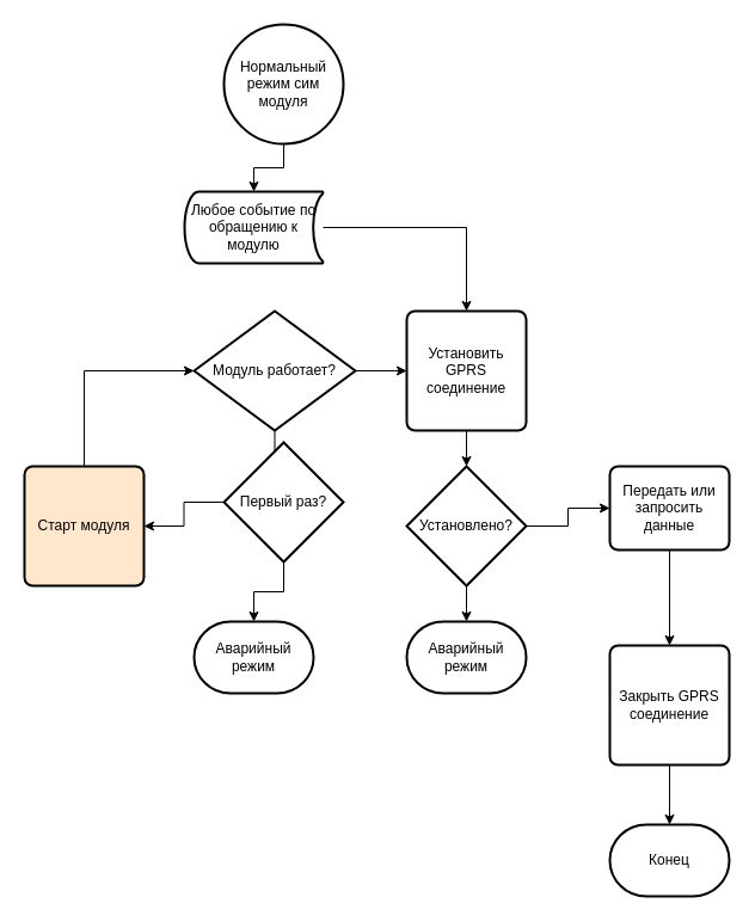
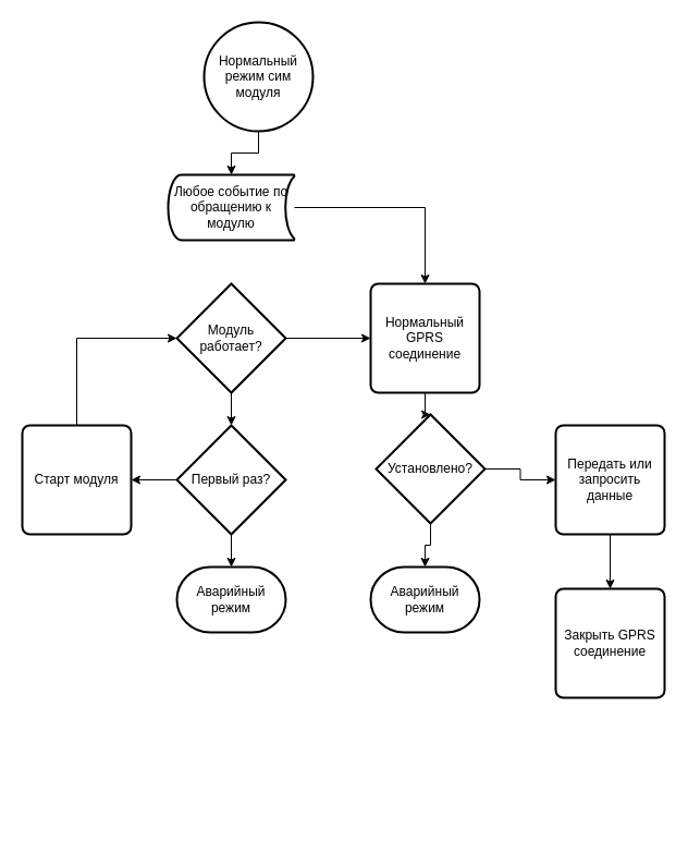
- <mxCell id="6" value="Модуль работает?" style="strokeWidth=2;html=1;shape=mxgraph.flowchart.decision;whiteSpace=wrap;" vertex="1" parent="1"><mxGeometry x="162" y="260" width="135" height="100" as="geometry" /></mxCell>
+ <mxCell id="6" value="Модуль работает?" style="strokeWidth=2;html=1;shape=mxgraph.flowchart.decision;whiteSpace=wrap;" vertex="1" parent="1"><mxGeometry x="162" y="260" width="100" height="100" as="geometry" /></mxCell>
- <mxCell id="16" value="Установить GPRS соединение" style="rounded=1;whiteSpace=wrap;html=1;absoluteArcSize=1;arcSize=14;strokeWidth=2;" vertex="1" parent="1"><mxGeometry x="340" y="260" width="100" height="100" as="geometry" /></mxCell>
+ <mxCell id="16" value="Нормальный GPRS соединение" style="rounded=1;whiteSpace=wrap;html=1;absoluteArcSize=1;arcSize=14;strokeWidth=2;" vertex="1" parent="1"><mxGeometry x="340" y="260" width="100" height="100" as="geometry" /></mxCell>
- <mxCell id="11" value="Первый раз?" style="strokeWidth=2;html=1;shape=mxgraph.flowchart.decision;whiteSpace=wrap;" vertex="1" parent="1"><mxGeometry x="187" y="370" width="100" height="100" as="geometry" /></mxCell>
+ <mxCell id="11" value="Первый раз?" style="strokeWidth=2;html=1;shape=mxgraph.flowchart.decision;whiteSpace=wrap;" vertex="1" parent="1"><mxGeometry x="162" y="390" width="100" height="100" as="geometry" /></mxCell>
- <mxCell id="22" value="Передать или запросить данные" style="rounded=1;whiteSpace=wrap;html=1;absoluteArcSize=1;arcSize=14;strokeWidth=2;" vertex="1" parent="1"><mxGeometry x="510" y="390" width="100" height="70" as="geometry" /></mxCell>
+ <mxCell id="22" value="Передать или запросить данные" style="rounded=1;whiteSpace=wrap;html=1;absoluteArcSize=1;arcSize=14;strokeWidth=2;" vertex="1" parent="1"><mxGeometry x="510" y="390" width="100" height="100" as="geometry" /></mxCell>
- <mxCell id="13" value="Старт модуля" style="rounded=1;whiteSpace=wrap;html=1;absoluteArcSize=1;arcSize=14;strokeWidth=2;fillColor=#ffe6cc;" vertex="1" parent="1"><mxGeometry x="20" y="390" width="100" height="100" as="geometry" /></mxCell>
+ <mxCell id="13" value="Старт модуля" style="rounded=1;whiteSpace=wrap;html=1;absoluteArcSize=1;arcSize=14;strokeWidth=2;" vertex="1" parent="1"><mxGeometry x="20" y="390" width="100" height="100" as="geometry" /></mxCell>
- <mxCell id="19" value="Установлено?" style="strokeWidth=2;html=1;shape=mxgraph.flowchart.decision;whiteSpace=wrap;" vertex="1" parent="1"><mxGeometry x="340" y="390" width="100" height="100" as="geometry" /></mxCell>
+ <mxCell id="19" value="Установлено?" style="strokeWidth=2;html=1;shape=mxgraph.flowchart.decision;whiteSpace=wrap;" vertex="1" parent="1"><mxGeometry x="345" y="380" width="100" height="100" as="geometry" /></mxCell>
- <mxCell id="24" style="edgeStyle=orthogonalEdgeStyle;rounded=0;orthogonalLoop=1;jettySize=auto;html=1;entryX=0.5;entryY=0;entryDx=0;entryDy=0;entryPerimeter=0;" edge="1" parent="1" source="25" target="23"><mxGeometry relative="1" as="geometry" /></mxCell>
- <mxCell id="23" value="Конец" style="strokeWidth=2;html=1;shape=mxgraph.flowchart.terminator;whiteSpace=wrap;" vertex="1" parent="1"><mxGeometry x="510" y="690" width="100" height="60" as="geometry" /></mxCell>
